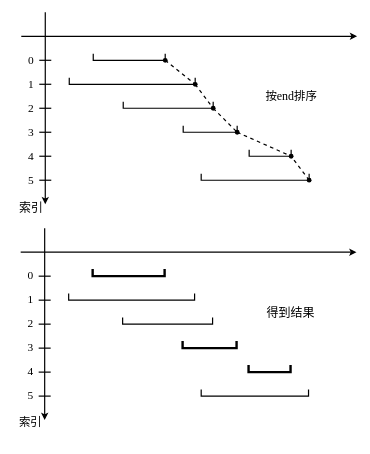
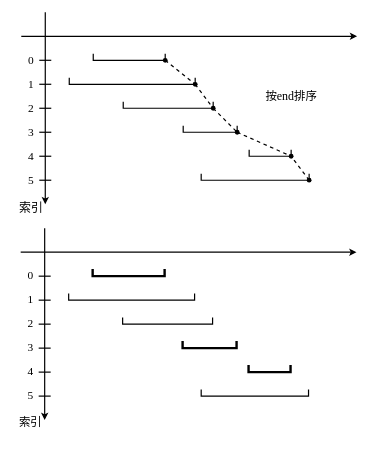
- <mxCell id="65" value="&lt;p&gt;&lt;font face=&quot;SimSun&quot; data-font-src=&quot;https://fonts.googleapis.com/css?family=SimSun&quot; style=&quot;font-size: 20px;&quot;&gt;得到结果&lt;/font&gt;&lt;/p&gt;" style="text;html=1;align=center;verticalAlign=middle;resizable=0;points=[];autosize=1;strokeColor=none;fillColor=none;strokeWidth=2;" parent="1" vertex="1"><mxGeometry x="434" y="490" width="100" height="60" as="geometry" /></mxCell>
